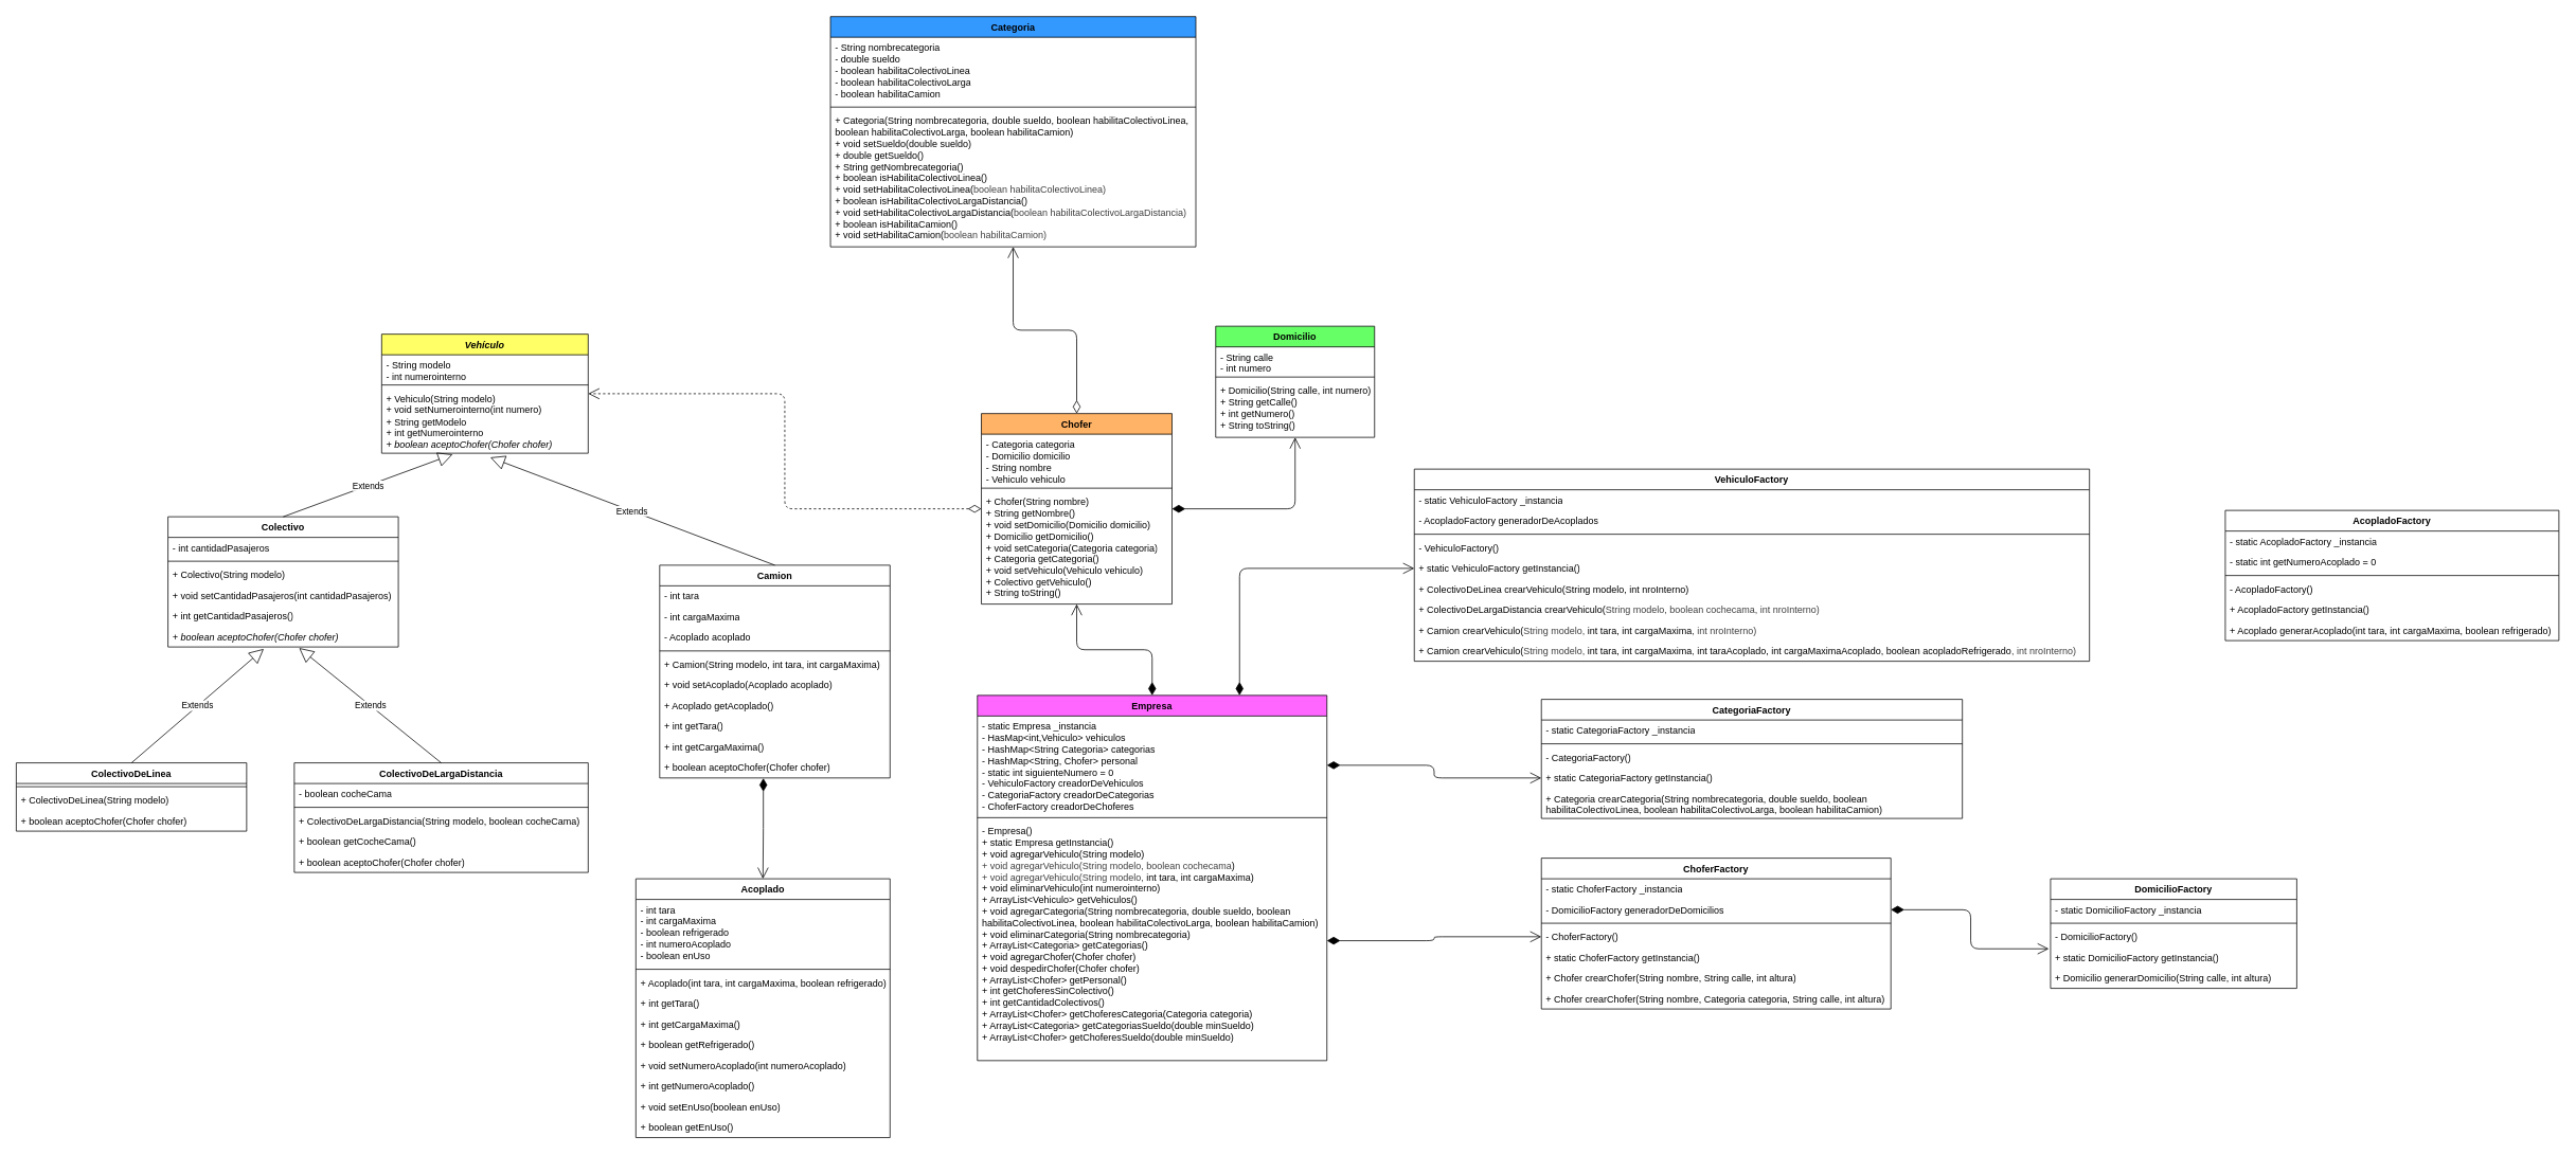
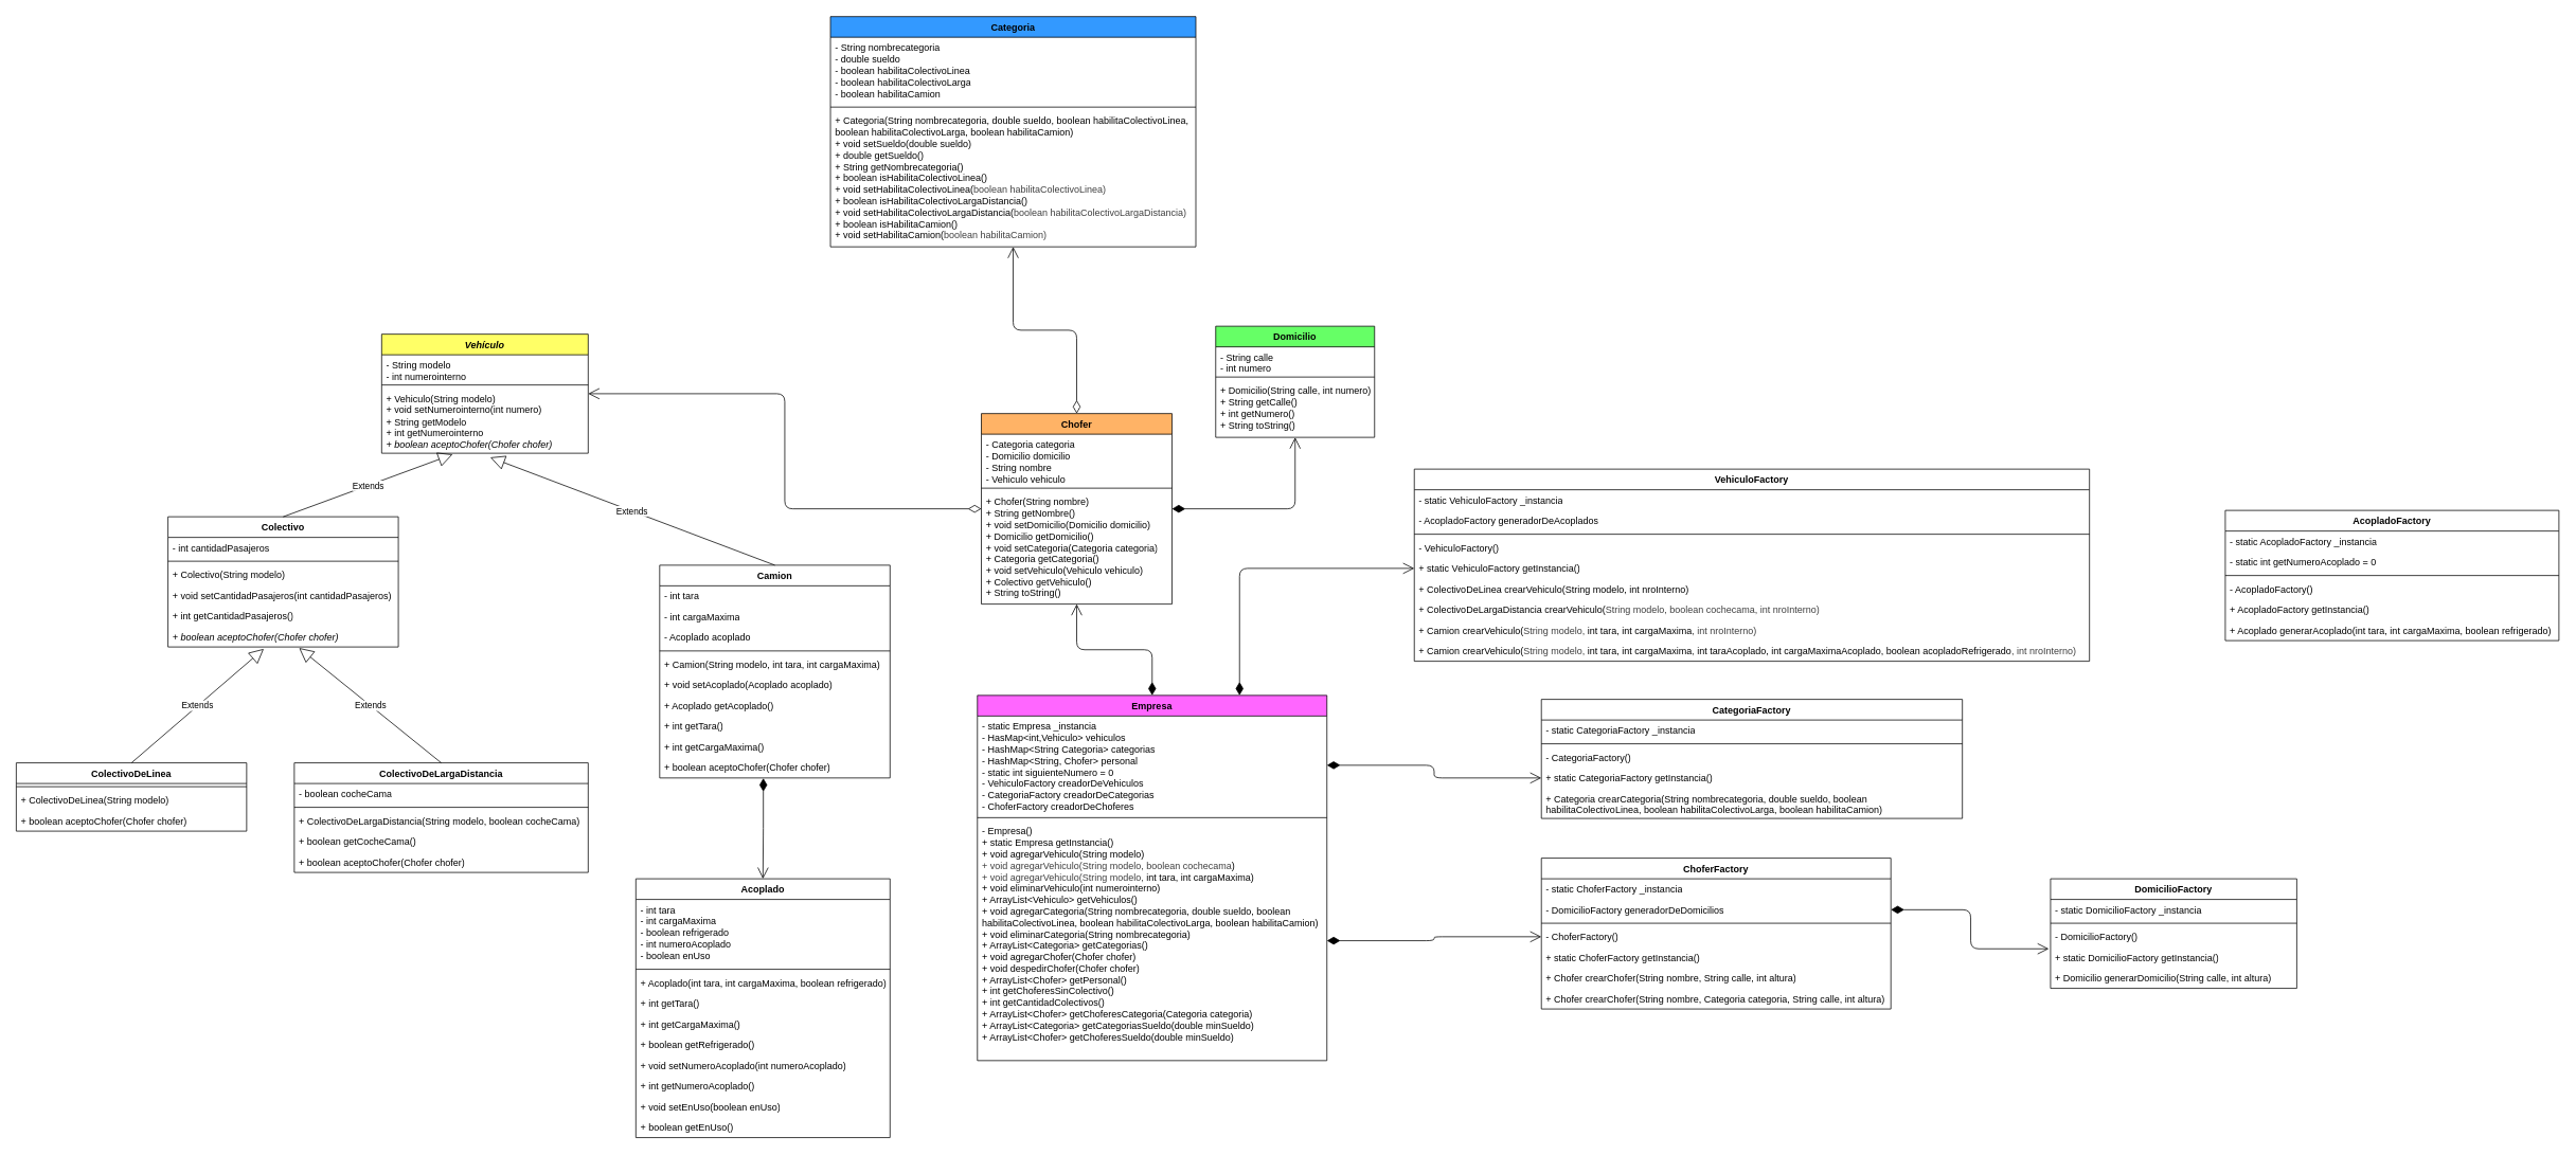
- <mxCell id="23" value="" style="endArrow=open;html=1;endSize=12;startArrow=diamondThin;startSize=14;startFill=0;edgeStyle=orthogonalEdgeStyle;align=left;verticalAlign=bottom;entryX=1;entryY=0.5;entryDx=0;entryDy=0;exitX=0;exitY=0.5;exitDx=0;exitDy=0;dashed=1;" parent="1" source="14" target="2" edge="1"><mxGeometry x="-1" y="3" relative="1" as="geometry"><mxPoint x="910" y="560" as="sourcePoint" /><mxPoint x="1070" y="560" as="targetPoint" /></mxGeometry></mxCell>
+ <mxCell id="23" value="" style="endArrow=open;html=1;endSize=12;startArrow=diamondThin;startSize=14;startFill=0;edgeStyle=orthogonalEdgeStyle;align=left;verticalAlign=bottom;entryX=1;entryY=0.5;entryDx=0;entryDy=0;exitX=0;exitY=0.5;exitDx=0;exitDy=0;" parent="1" source="14" target="2" edge="1"><mxGeometry x="-1" y="3" relative="1" as="geometry"><mxPoint x="910" y="560" as="sourcePoint" /><mxPoint x="1070" y="560" as="targetPoint" /></mxGeometry></mxCell>
